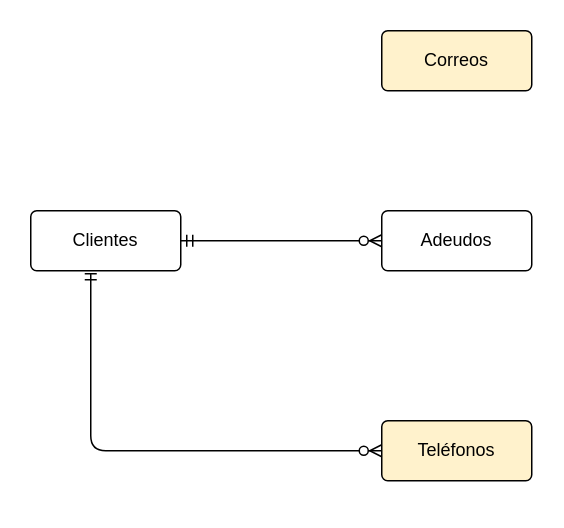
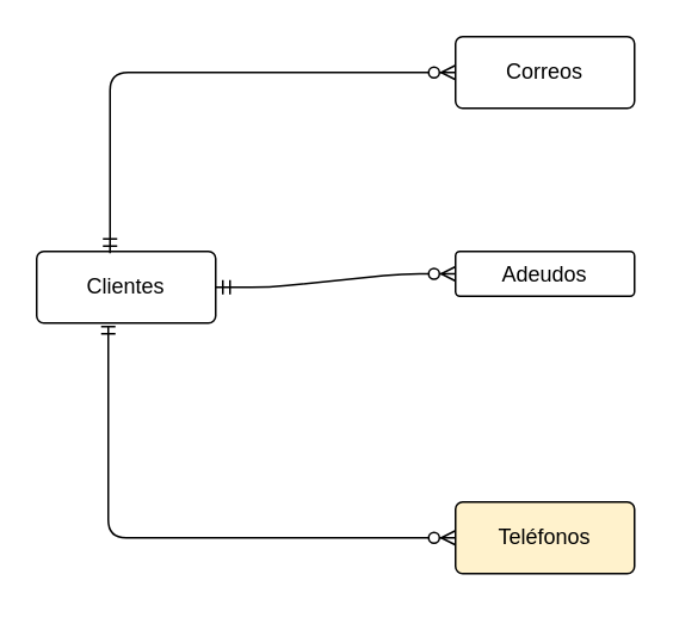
+ <mxCell id="6" value="" style="edgeStyle=orthogonalEdgeStyle;fontSize=12;html=1;endArrow=ERzeroToMany;startArrow=ERmandOne;fontFamily=Helvetica;fontColor=default;jumpStyle=none;exitX=0.41;exitY=0.025;exitDx=0;exitDy=0;exitPerimeter=0;entryX=0;entryY=0.5;entryDx=0;entryDy=0;" edge="1" parent="1" source="2" target="5"><mxGeometry width="100" height="100" relative="1" as="geometry"><mxPoint x="40" y="120" as="sourcePoint" /><mxPoint x="140" y="20" as="targetPoint" /></mxGeometry></mxCell>
- <mxCell id="5" value="Correos" style="rounded=1;arcSize=10;whiteSpace=wrap;html=1;align=center;fillColor=#fff2cc;" vertex="1" parent="1"><mxGeometry x="254" y="20" width="100" height="40" as="geometry" /></mxCell>
+ <mxCell id="5" value="Correos" style="rounded=1;arcSize=10;whiteSpace=wrap;html=1;align=center;" vertex="1" parent="1"><mxGeometry x="254" y="20" width="100" height="40" as="geometry" /></mxCell>
- <mxCell id="4" value="Adeudos" style="rounded=1;arcSize=10;whiteSpace=wrap;html=1;align=center;" vertex="1" parent="1"><mxGeometry x="254" y="140" width="100" height="40" as="geometry" /></mxCell>
+ <mxCell id="4" value="Adeudos" style="rounded=1;arcSize=10;whiteSpace=wrap;html=1;align=center;" vertex="1" parent="1"><mxGeometry x="254" y="140" width="100" height="25" as="geometry" /></mxCell>
